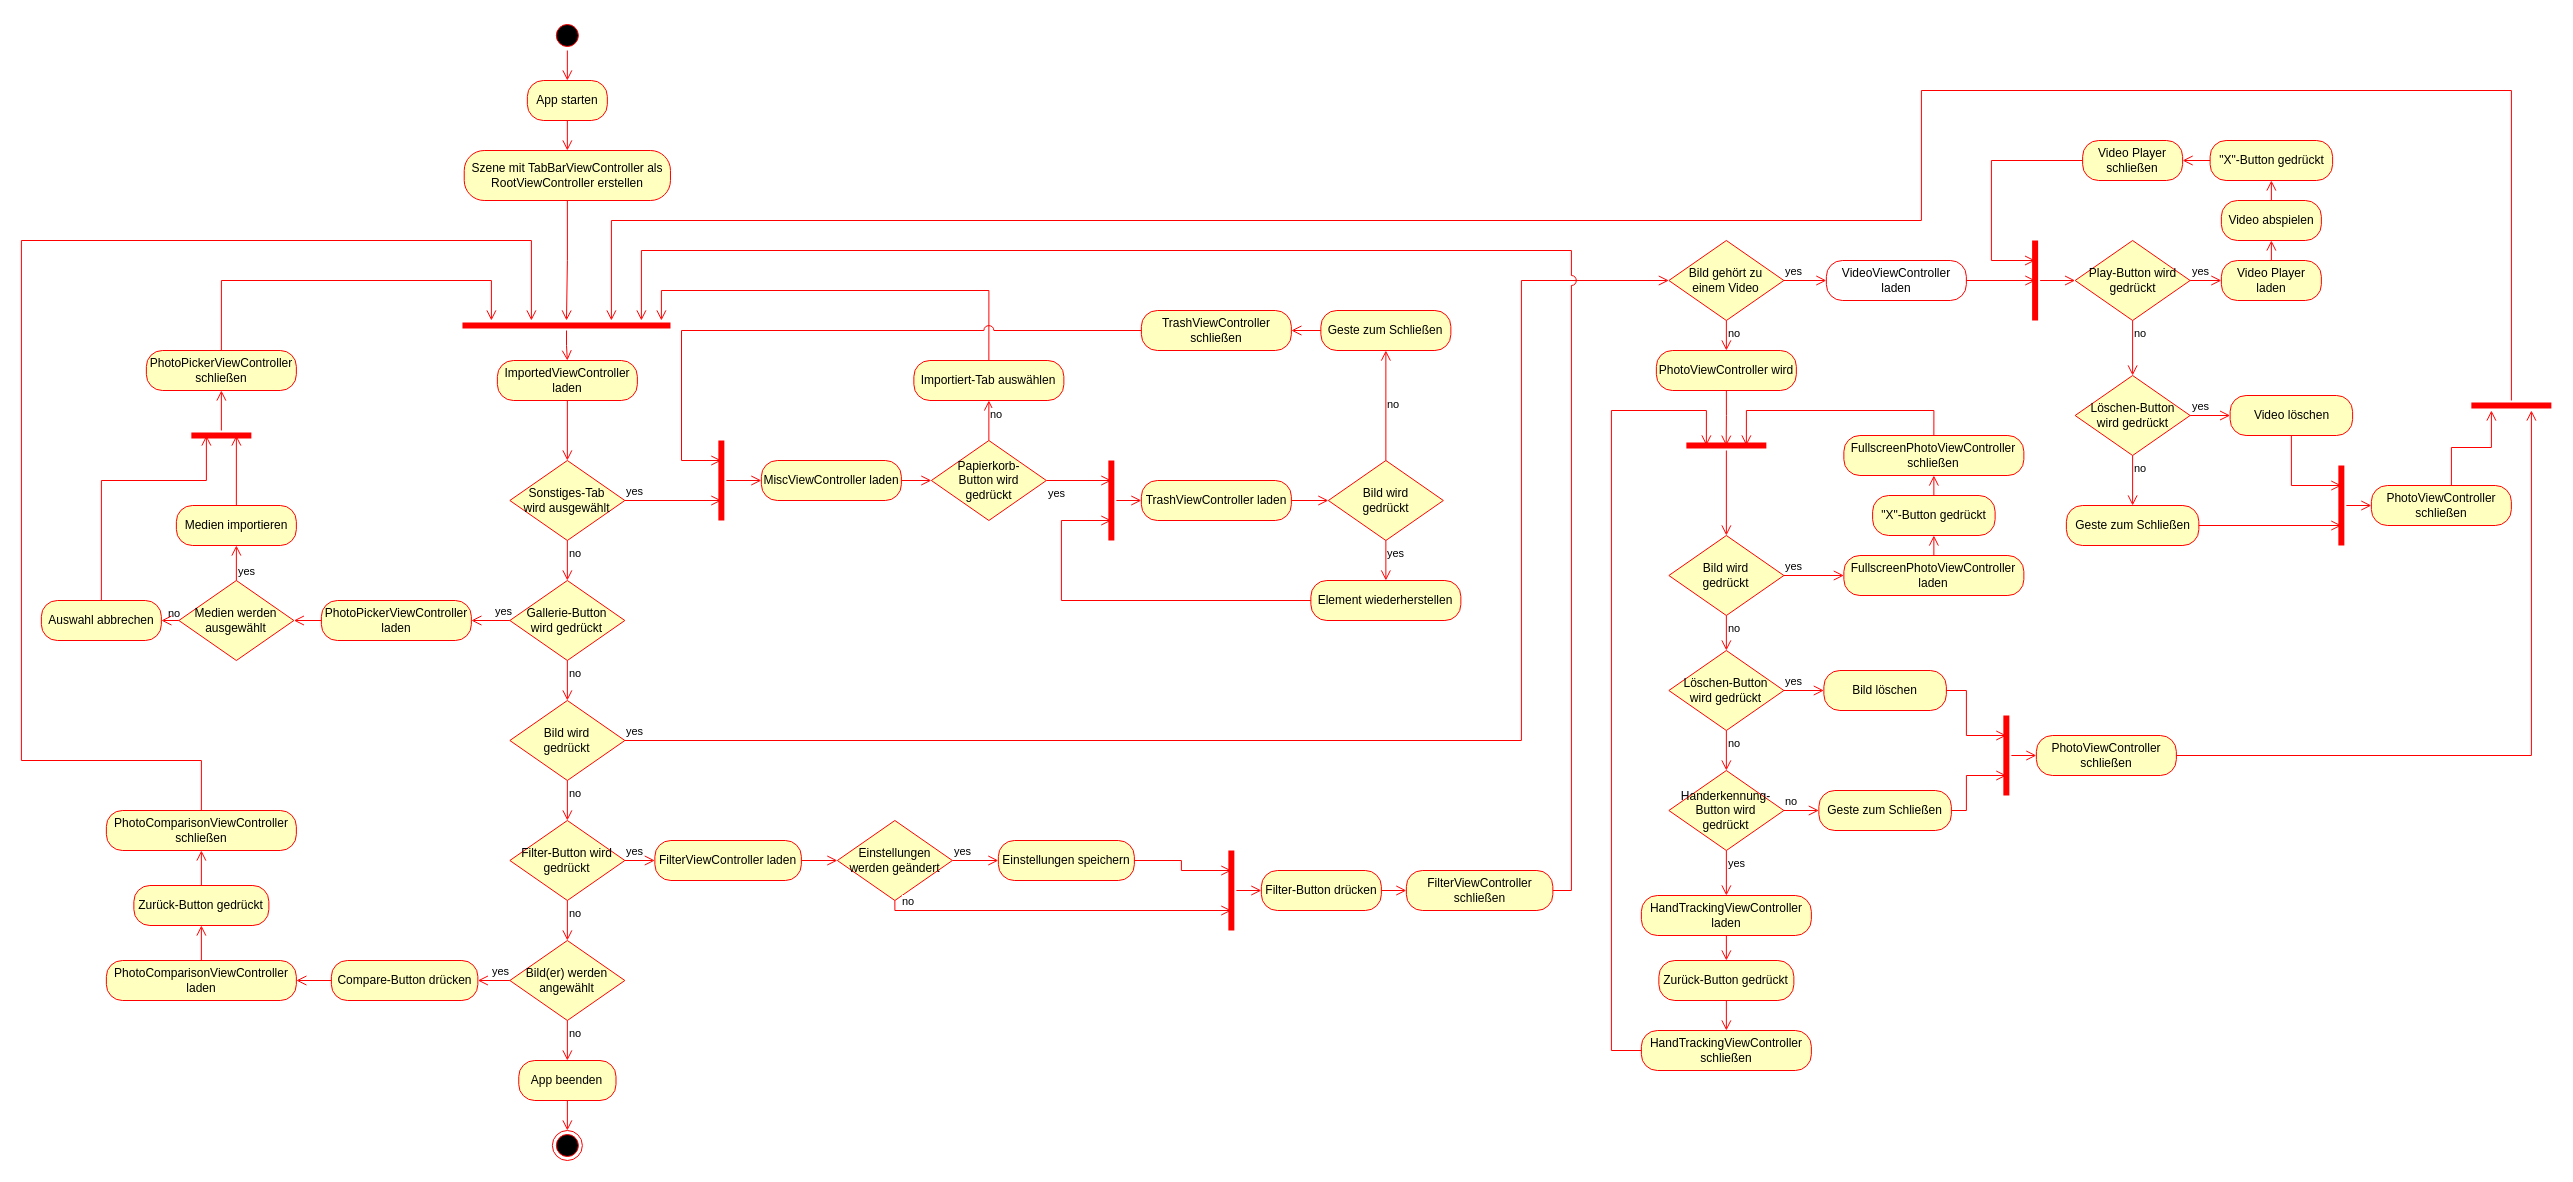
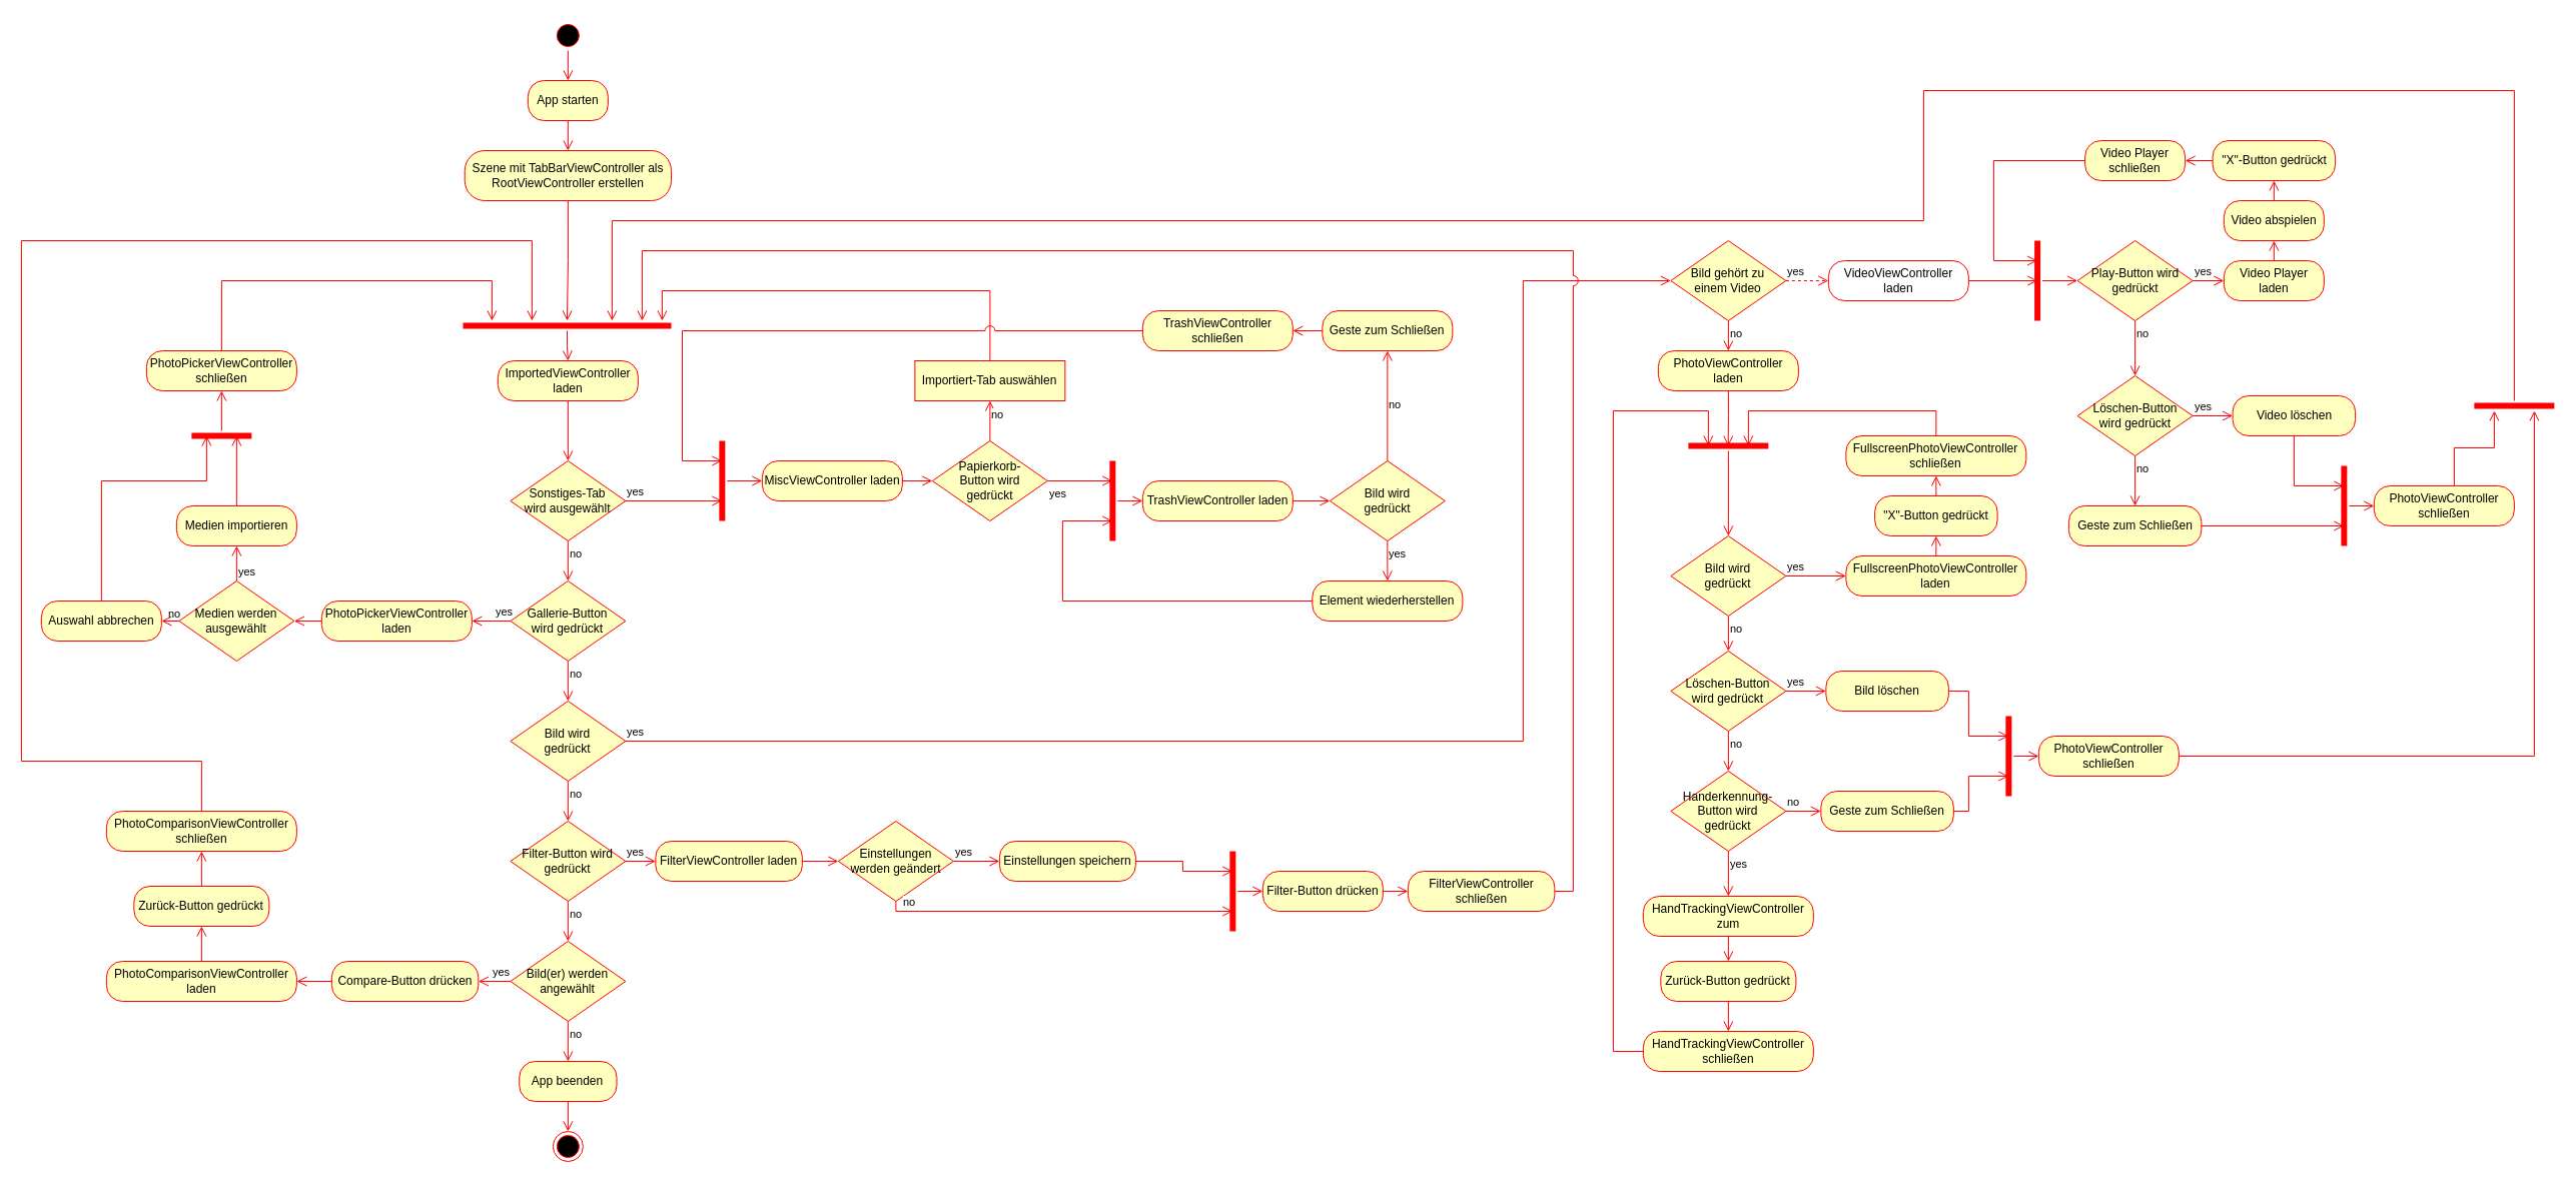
- <mxCell id="15" value="yes" style="edgeStyle=orthogonalEdgeStyle;html=1;align=left;verticalAlign=bottom;endArrow=open;endSize=8;strokeColor=#ff0000;rounded=0;exitX=1;exitY=0.5;exitDx=0;exitDy=0;entryX=0;entryY=0.5;entryDx=0;entryDy=0;" edge="1" parent="1" source="14" target="17"><mxGeometry x="-1" relative="1" as="geometry"><mxPoint x="1875.86" y="260" as="targetPoint" /><mxPoint x="1835.86" y="330" as="sourcePoint" /></mxGeometry></mxCell>
+ <mxCell id="15" value="yes" style="edgeStyle=orthogonalEdgeStyle;html=1;align=left;verticalAlign=bottom;endArrow=open;endSize=8;strokeColor=#ff0000;rounded=0;exitX=1;exitY=0.5;exitDx=0;exitDy=0;entryX=0;entryY=0.5;entryDx=0;entryDy=0;dashed=1;" edge="1" parent="1" source="14" target="17"><mxGeometry x="-1" relative="1" as="geometry"><mxPoint x="1875.86" y="260" as="targetPoint" /><mxPoint x="1835.86" y="330" as="sourcePoint" /></mxGeometry></mxCell>
- <mxCell id="18" value="PhotoViewController wird" style="rounded=1;whiteSpace=wrap;html=1;arcSize=40;fontColor=#000000;fillColor=#ffffc0;strokeColor=#ff0000;" vertex="1" parent="1"><mxGeometry x="1655.86" y="350" width="140" height="40" as="geometry" /></mxCell>
+ <mxCell id="18" value="PhotoViewController laden" style="rounded=1;whiteSpace=wrap;html=1;arcSize=40;fontColor=#000000;fillColor=#ffffc0;strokeColor=#ff0000;" vertex="1" parent="1"><mxGeometry x="1655.86" y="350" width="140" height="40" as="geometry" /></mxCell>
- <mxCell id="34" value="Importiert-Tab auswählen" style="rounded=1;whiteSpace=wrap;html=1;arcSize=40;fontColor=#000000;fillColor=#ffffc0;strokeColor=#ff0000;" vertex="1" parent="1"><mxGeometry x="913.36" y="360" width="150" height="40" as="geometry" /></mxCell>
+ <mxCell id="34" value="Importiert-Tab auswählen" style="whiteSpace=wrap;html=1;arcSize=40;fontColor=#000000;fillColor=#ffffc0;strokeColor=#ff0000;rounded=0;" vertex="1" parent="1"><mxGeometry x="913.36" y="360" width="150" height="40" as="geometry" /></mxCell>
- <mxCell id="98" value="HandTrackingViewController laden" style="rounded=1;whiteSpace=wrap;html=1;arcSize=40;fontColor=#000000;fillColor=#ffffc0;strokeColor=#ff0000;" vertex="1" parent="1"><mxGeometry x="1640.86" y="895" width="170" height="40" as="geometry" /></mxCell>
+ <mxCell id="98" value="HandTrackingViewController zum" style="rounded=1;whiteSpace=wrap;html=1;arcSize=40;fontColor=#000000;fillColor=#ffffc0;strokeColor=#ff0000;" vertex="1" parent="1"><mxGeometry x="1640.86" y="895" width="170" height="40" as="geometry" /></mxCell>
